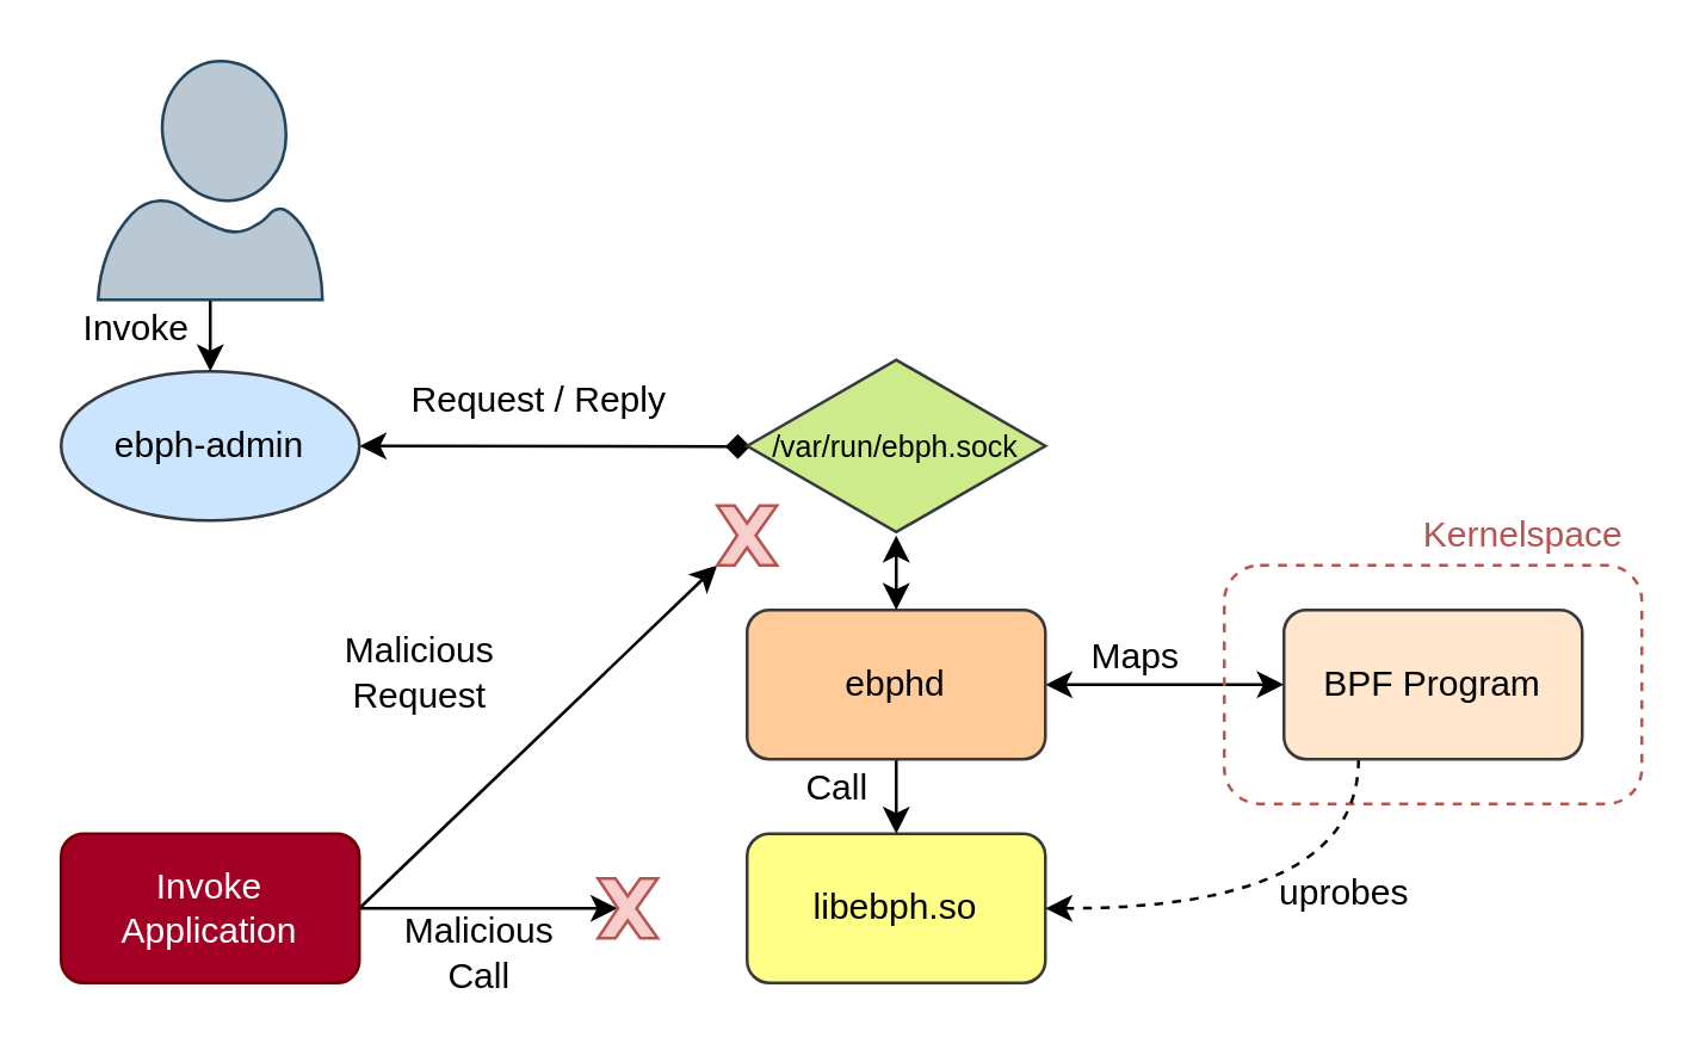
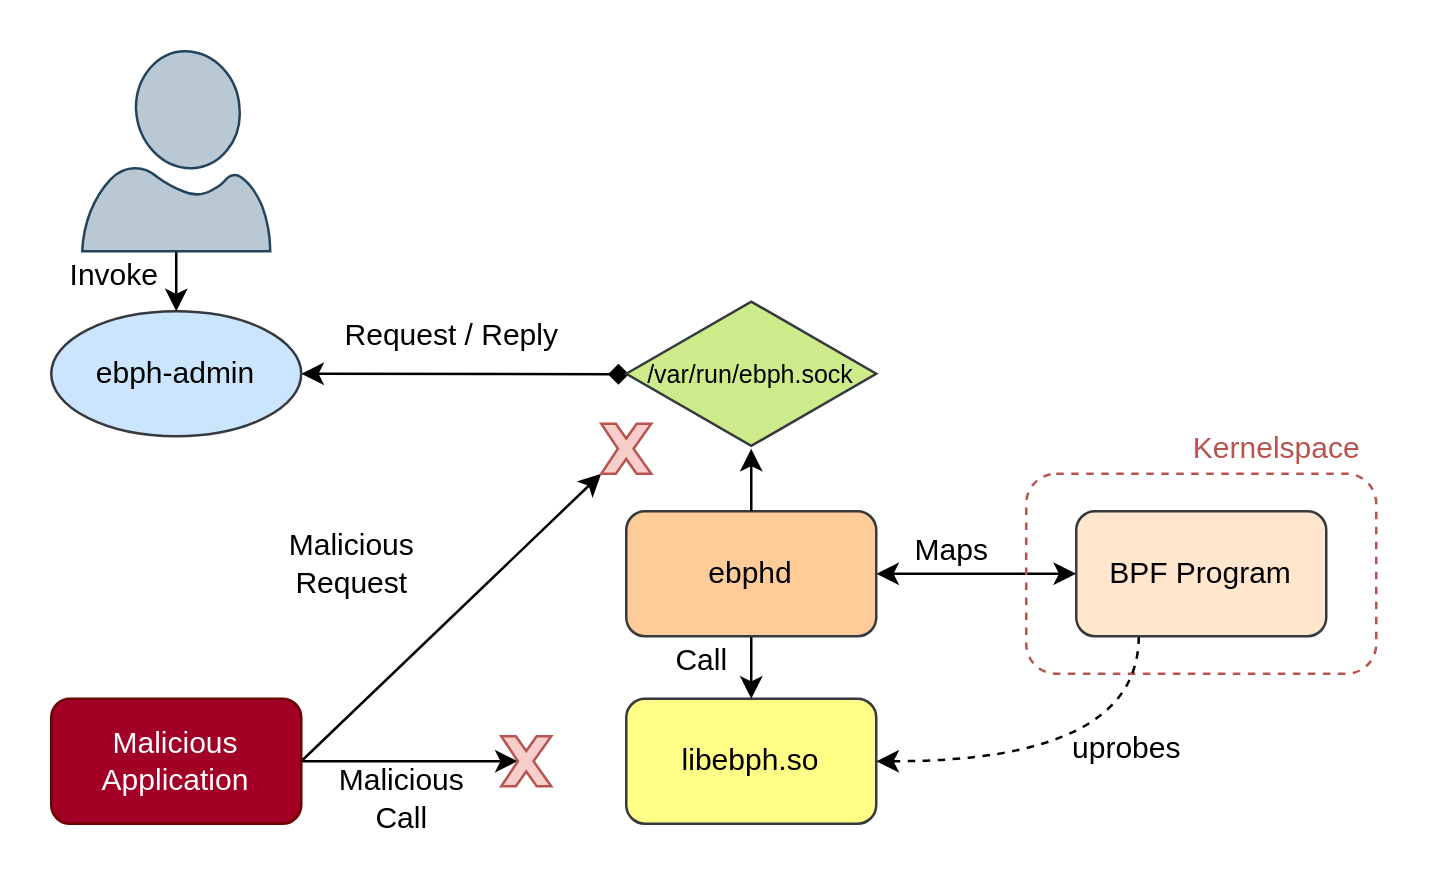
- <mxCell id="23" style="edgeStyle=orthogonalEdgeStyle;curved=1;rounded=0;orthogonalLoop=1;jettySize=auto;html=1;entryX=0.5;entryY=0;entryDx=0;entryDy=0;startArrow=classic;startFill=1;fontSize=10;fontColor=#000000;" edge="1" parent="1" source="24" target="9"><mxGeometry relative="1" as="geometry" /></mxCell>
+ <mxCell id="23" style="edgeStyle=orthogonalEdgeStyle;curved=1;rounded=0;orthogonalLoop=1;jettySize=auto;html=1;entryX=0.5;entryY=0;entryDx=0;entryDy=0;startArrow=classic;startFill=1;fontSize=10;fontColor=#000000;endArrow=none;" edge="1" parent="1" source="24" target="9"><mxGeometry relative="1" as="geometry" /></mxCell>
- <mxCell id="21" value="Invoke&lt;br&gt;Application" style="rounded=1;whiteSpace=wrap;html=1;fillColor=#a20025;strokeColor=#6F0000;fontColor=#ffffff;" vertex="1" parent="1"><mxGeometry x="20" y="279" width="100" height="50" as="geometry" /></mxCell>
+ <mxCell id="21" value="Malicious&lt;br&gt;Application" style="rounded=1;whiteSpace=wrap;html=1;fillColor=#a20025;strokeColor=#6F0000;fontColor=#ffffff;" vertex="1" parent="1"><mxGeometry x="20" y="279" width="100" height="50" as="geometry" /></mxCell>
